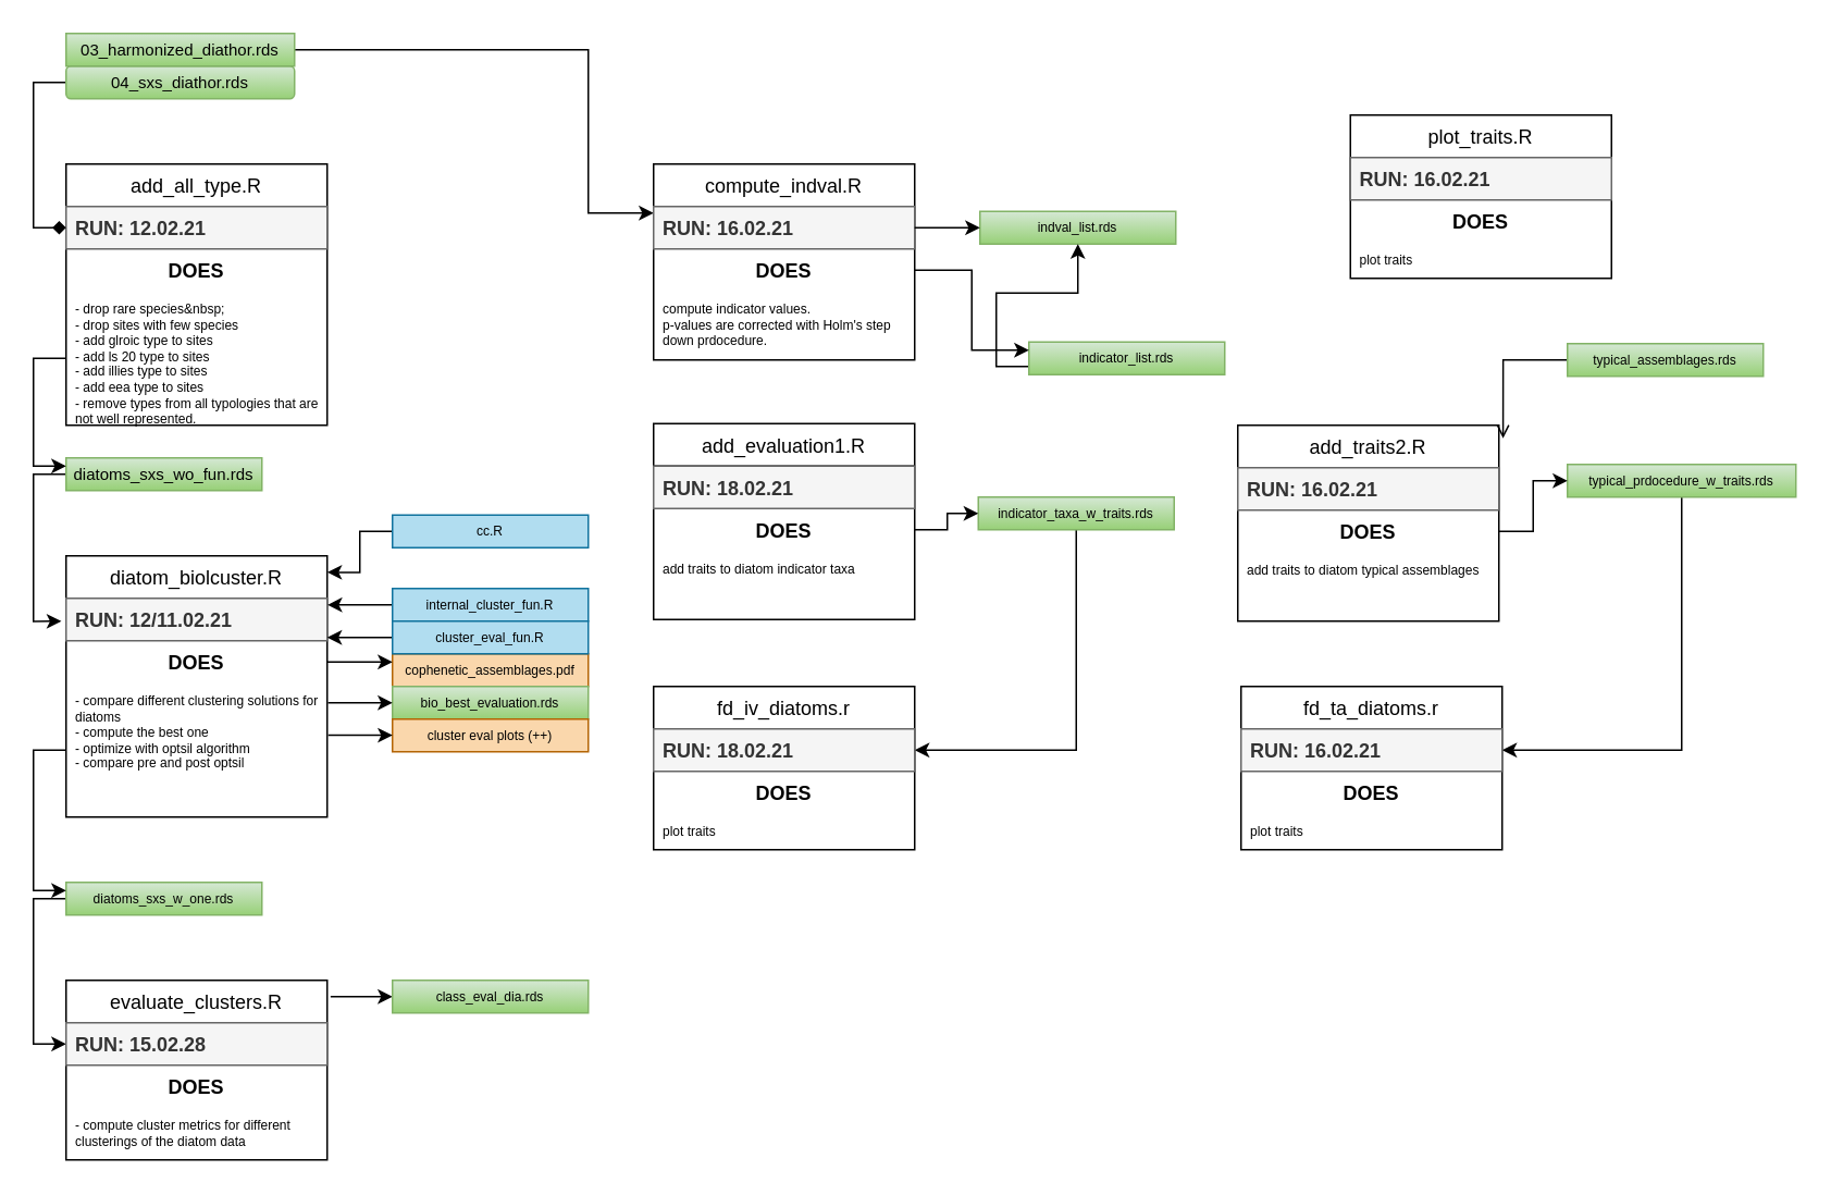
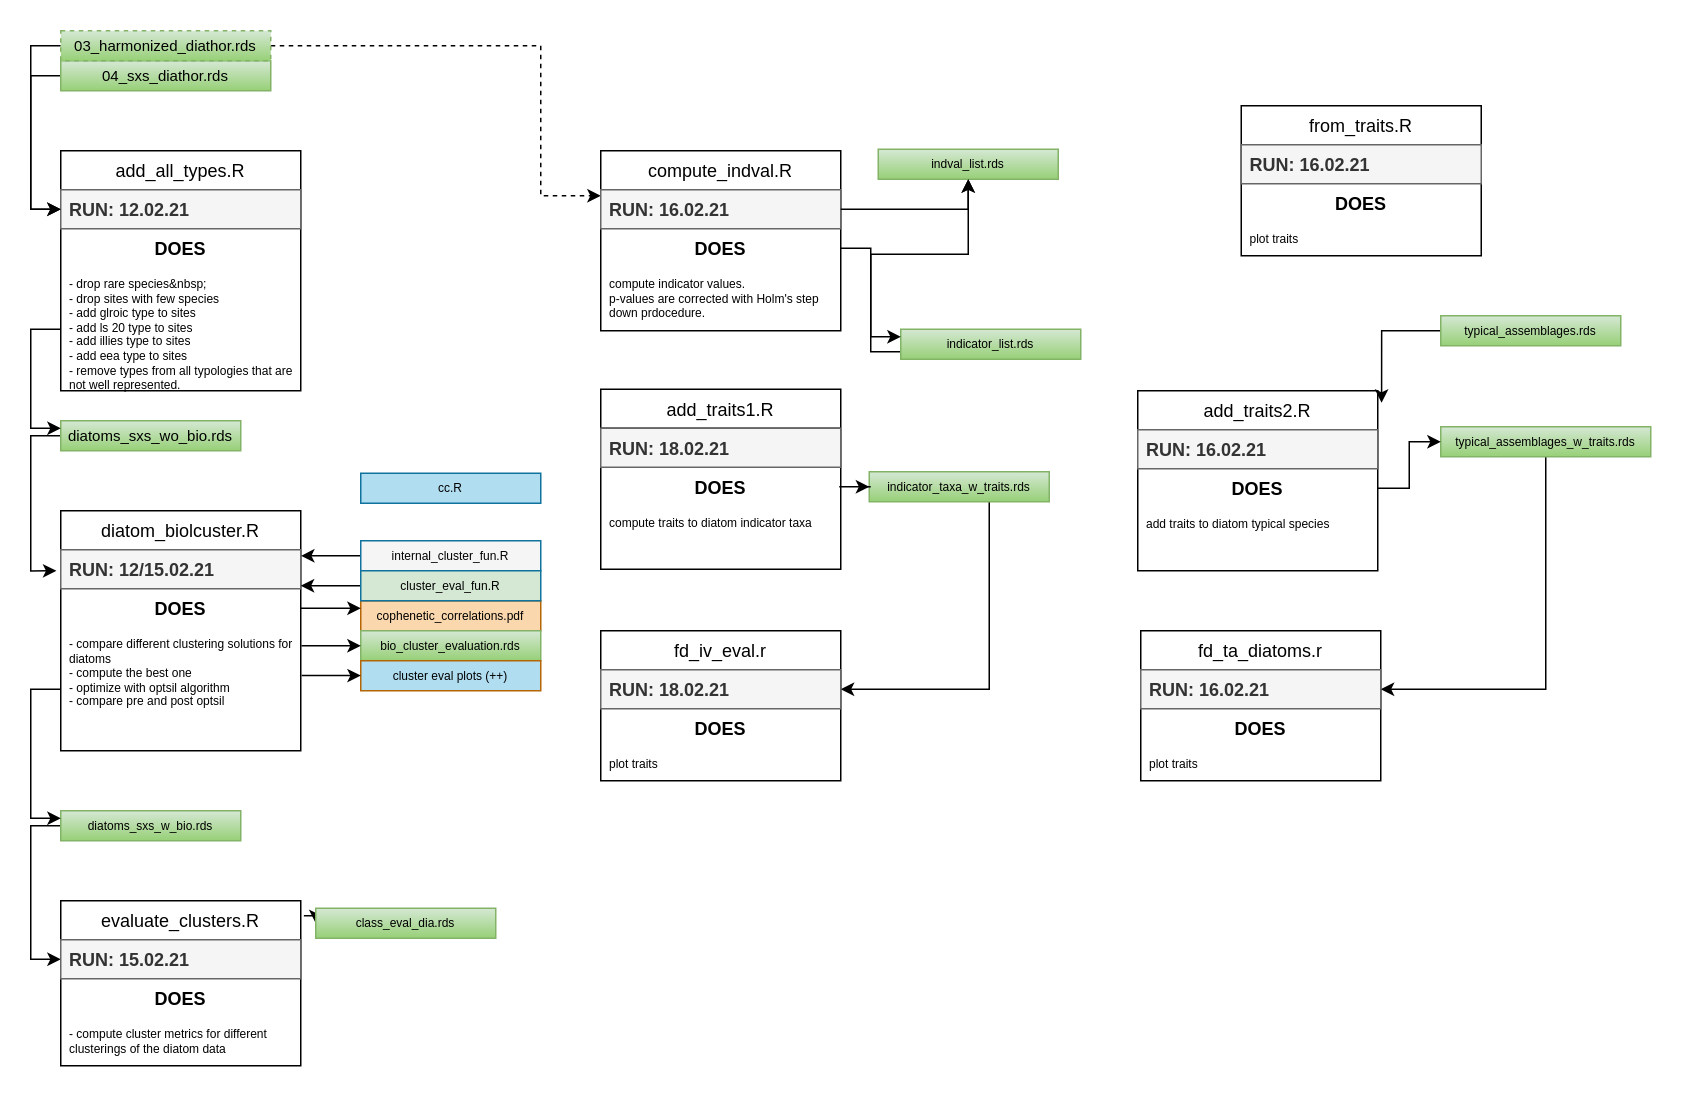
+ <mxCell id="8" style="edgeStyle=orthogonalEdgeStyle;rounded=0;orthogonalLoop=1;jettySize=auto;html=1;entryX=0;entryY=0.5;entryDx=0;entryDy=0;fontSize=8;" parent="1" source="10" target="3" edge="1"><mxGeometry relative="1" as="geometry"><Array as="points"><mxPoint x="20" y="30" /><mxPoint x="20" y="139" /></Array></mxGeometry></mxCell>
- <mxCell id="10" value="&lt;font style=&quot;font-size: 10px&quot;&gt;03_harmonized_diathor.rds&lt;/font&gt;" style="rounded=0;whiteSpace=wrap;html=1;glass=0;align=center;gradientColor=#97d077;fillColor=#d5e8d4;strokeColor=#82b366;" parent="1" vertex="1"><mxGeometry x="40" y="20" width="140" height="20" as="geometry" /></mxCell>
+ <mxCell id="10" value="&lt;font style=&quot;font-size: 10px&quot;&gt;03_harmonized_diathor.rds&lt;/font&gt;" style="rounded=0;whiteSpace=wrap;html=1;glass=0;align=center;gradientColor=#97d077;fillColor=#d5e8d4;strokeColor=#82b366;dashed=1;" parent="1" vertex="1"><mxGeometry x="40" y="20" width="140" height="20" as="geometry" /></mxCell>
- <mxCell id="9" style="edgeStyle=orthogonalEdgeStyle;rounded=0;orthogonalLoop=1;jettySize=auto;html=1;entryX=0;entryY=0.25;entryDx=0;entryDy=0;" parent="1" source="10" target="39" edge="1"><mxGeometry relative="1" as="geometry"><Array as="points"><mxPoint x="360" y="30" /><mxPoint x="360" y="130" /></Array></mxGeometry></mxCell>
+ <mxCell id="9" style="edgeStyle=orthogonalEdgeStyle;rounded=0;orthogonalLoop=1;jettySize=auto;html=1;entryX=0;entryY=0.25;entryDx=0;entryDy=0;dashed=1;" parent="1" source="10" target="39" edge="1"><mxGeometry relative="1" as="geometry"><Array as="points"><mxPoint x="360" y="30" /><mxPoint x="360" y="130" /></Array></mxGeometry></mxCell>
- <mxCell id="6" style="edgeStyle=orthogonalEdgeStyle;rounded=0;orthogonalLoop=1;jettySize=auto;html=1;entryX=0;entryY=0.5;entryDx=0;entryDy=0;fontSize=8;endArrow=diamond;" parent="1" source="7" target="3" edge="1"><mxGeometry relative="1" as="geometry"><Array as="points"><mxPoint x="20" y="50" /><mxPoint x="20" y="139" /></Array></mxGeometry></mxCell>
+ <mxCell id="6" style="edgeStyle=orthogonalEdgeStyle;rounded=0;orthogonalLoop=1;jettySize=auto;html=1;entryX=0;entryY=0.5;entryDx=0;entryDy=0;fontSize=8;" parent="1" source="7" target="3" edge="1"><mxGeometry relative="1" as="geometry"><Array as="points"><mxPoint x="20" y="50" /><mxPoint x="20" y="139" /></Array></mxGeometry></mxCell>
- <mxCell id="7" value="&lt;font style=&quot;font-size: 10px&quot;&gt;04_sxs_diathor.rds&lt;/font&gt;" style="whiteSpace=wrap;html=1;glass=0;align=center;gradientColor=#97d077;fillColor=#d5e8d4;strokeColor=#82b366;rounded=1;" parent="1" vertex="1"><mxGeometry x="40" y="40" width="140" height="20" as="geometry" /></mxCell>
+ <mxCell id="7" value="&lt;font style=&quot;font-size: 10px&quot;&gt;04_sxs_diathor.rds&lt;/font&gt;" style="rounded=0;whiteSpace=wrap;html=1;glass=0;align=center;gradientColor=#97d077;fillColor=#d5e8d4;strokeColor=#82b366;" parent="1" vertex="1"><mxGeometry x="40" y="40" width="140" height="20" as="geometry" /></mxCell>
- <mxCell id="63" value="plot_traits.R" style="swimlane;fontStyle=0;childLayout=stackLayout;horizontal=1;startSize=26;fillColor=none;horizontalStack=0;resizeParent=1;resizeParentMax=0;resizeLast=0;collapsible=1;marginBottom=0;" parent="1" vertex="1"><mxGeometry x="827" y="70" width="160" height="100" as="geometry"><mxRectangle x="40" y="240" width="120" height="26" as="alternateBounds" /></mxGeometry></mxCell>
+ <mxCell id="63" value="from_traits.R" style="swimlane;fontStyle=0;childLayout=stackLayout;horizontal=1;startSize=26;fillColor=none;horizontalStack=0;resizeParent=1;resizeParentMax=0;resizeLast=0;collapsible=1;marginBottom=0;" parent="1" vertex="1"><mxGeometry x="827" y="70" width="160" height="100" as="geometry"><mxRectangle x="40" y="240" width="120" height="26" as="alternateBounds" /></mxGeometry></mxCell>
- <mxCell id="2" value="add_all_type.R" style="swimlane;fontStyle=0;childLayout=stackLayout;horizontal=1;startSize=26;fillColor=none;horizontalStack=0;resizeParent=1;resizeParentMax=0;resizeLast=0;collapsible=1;marginBottom=0;" parent="1" vertex="1"><mxGeometry x="40" y="100" width="160" height="160" as="geometry"><mxRectangle x="40" y="240" width="120" height="26" as="alternateBounds" /></mxGeometry></mxCell>
+ <mxCell id="2" value="add_all_types.R" style="swimlane;fontStyle=0;childLayout=stackLayout;horizontal=1;startSize=26;fillColor=none;horizontalStack=0;resizeParent=1;resizeParentMax=0;resizeLast=0;collapsible=1;marginBottom=0;" parent="1" vertex="1"><mxGeometry x="40" y="100" width="160" height="160" as="geometry"><mxRectangle x="40" y="240" width="120" height="26" as="alternateBounds" /></mxGeometry></mxCell>
- <mxCell id="43" value="indval_list.rds" style="rounded=0;whiteSpace=wrap;html=1;glass=0;fontSize=8;align=center;fillColor=#d5e8d4;strokeColor=#82b366;gradientColor=#97d077;" parent="1" vertex="1"><mxGeometry x="600" y="129" width="120" height="20" as="geometry" /></mxCell>
+ <mxCell id="43" value="indval_list.rds" style="rounded=0;whiteSpace=wrap;html=1;glass=0;fontSize=8;align=center;fillColor=#d5e8d4;strokeColor=#82b366;gradientColor=#97d077;" parent="1" vertex="1"><mxGeometry x="585" y="99" width="120" height="20" as="geometry" /></mxCell>
- <mxCell id="46" value="indicator_list.rds" style="rounded=0;whiteSpace=wrap;html=1;glass=0;fontSize=8;align=center;fillColor=#d5e8d4;strokeColor=#82b366;gradientColor=#97d077;" parent="1" vertex="1"><mxGeometry x="630" y="209" width="120" height="20" as="geometry" /></mxCell>
+ <mxCell id="46" value="indicator_list.rds" style="rounded=0;whiteSpace=wrap;html=1;glass=0;fontSize=8;align=center;fillColor=#d5e8d4;strokeColor=#82b366;gradientColor=#97d077;" parent="1" vertex="1"><mxGeometry x="600" y="219" width="120" height="20" as="geometry" /></mxCell>
- <mxCell id="58" style="edgeStyle=orthogonalEdgeStyle;rounded=0;orthogonalLoop=1;jettySize=auto;html=1;entryX=1.016;entryY=0.067;entryDx=0;entryDy=0;entryPerimeter=0;endArrow=open;" parent="1" source="59" target="54" edge="1"><mxGeometry relative="1" as="geometry" /></mxCell>
+ <mxCell id="58" style="edgeStyle=orthogonalEdgeStyle;rounded=0;orthogonalLoop=1;jettySize=auto;html=1;entryX=1.016;entryY=0.067;entryDx=0;entryDy=0;entryPerimeter=0;" parent="1" source="59" target="54" edge="1"><mxGeometry relative="1" as="geometry" /></mxCell>
- <mxCell id="48" value="add_evaluation1.R" style="swimlane;fontStyle=0;childLayout=stackLayout;horizontal=1;startSize=26;fillColor=none;horizontalStack=0;resizeParent=1;resizeParentMax=0;resizeLast=0;collapsible=1;marginBottom=0;" parent="1" vertex="1"><mxGeometry x="400" y="259" width="160" height="120" as="geometry"><mxRectangle x="40" y="240" width="120" height="26" as="alternateBounds" /></mxGeometry></mxCell>
+ <mxCell id="48" value="add_traits1.R" style="swimlane;fontStyle=0;childLayout=stackLayout;horizontal=1;startSize=26;fillColor=none;horizontalStack=0;resizeParent=1;resizeParentMax=0;resizeLast=0;collapsible=1;marginBottom=0;" parent="1" vertex="1"><mxGeometry x="400" y="259" width="160" height="120" as="geometry"><mxRectangle x="40" y="240" width="120" height="26" as="alternateBounds" /></mxGeometry></mxCell>
- <mxCell id="12" value="&lt;font style=&quot;font-size: 10px&quot;&gt;diatoms_sxs_wo_fun.rds&lt;/font&gt;" style="rounded=0;whiteSpace=wrap;html=1;glass=0;align=center;gradientColor=#97d077;fillColor=#d5e8d4;strokeColor=#82b366;" parent="1" vertex="1"><mxGeometry x="40" y="280" width="120" height="20" as="geometry" /></mxCell>
+ <mxCell id="12" value="&lt;font style=&quot;font-size: 10px&quot;&gt;diatoms_sxs_wo_bio.rds&lt;/font&gt;" style="rounded=0;whiteSpace=wrap;html=1;glass=0;align=center;gradientColor=#97d077;fillColor=#d5e8d4;strokeColor=#82b366;" parent="1" vertex="1"><mxGeometry x="40" y="280" width="120" height="20" as="geometry" /></mxCell>
- <mxCell id="61" value="&lt;div style=&quot;text-align: left&quot;&gt;&lt;span style=&quot;white-space: nowrap&quot;&gt;typical_prdocedure_w_traits.rds&lt;/span&gt;&lt;/div&gt;" style="rounded=0;whiteSpace=wrap;html=1;glass=0;fontSize=8;align=center;fillColor=#d5e8d4;strokeColor=#82b366;gradientColor=#97d077;" parent="1" vertex="1"><mxGeometry x="960" y="284" width="140" height="20" as="geometry" /></mxCell>
+ <mxCell id="61" value="&lt;div style=&quot;text-align: left&quot;&gt;&lt;span style=&quot;white-space: nowrap&quot;&gt;typical_assemblages_w_traits.rds&lt;/span&gt;&lt;/div&gt;" style="rounded=0;whiteSpace=wrap;html=1;glass=0;fontSize=8;align=center;fillColor=#d5e8d4;strokeColor=#82b366;gradientColor=#97d077;" parent="1" vertex="1"><mxGeometry x="960" y="284" width="140" height="20" as="geometry" /></mxCell>
- <mxCell id="53" value="&lt;span style=&quot;font-size: 8px; text-align: left; white-space: nowrap;&quot;&gt;indicator_taxa_w_traits.rds&lt;/span&gt;" style="rounded=0;whiteSpace=wrap;html=1;glass=0;fontSize=8;align=center;fillColor=#d5e8d4;strokeColor=#82b366;gradientColor=#97d077;" parent="1" vertex="1"><mxGeometry x="599" y="304" width="120" height="20" as="geometry" /></mxCell>
+ <mxCell id="53" value="&lt;span style=&quot;font-size: 8px; text-align: left; white-space: nowrap;&quot;&gt;indicator_taxa_w_traits.rds&lt;/span&gt;" style="rounded=0;whiteSpace=wrap;html=1;glass=0;fontSize=8;align=center;fillColor=#d5e8d4;strokeColor=#82b366;gradientColor=#97d077;" parent="1" vertex="1"><mxGeometry x="579" y="314" width="120" height="20" as="geometry" /></mxCell>
- <mxCell id="18" style="edgeStyle=orthogonalEdgeStyle;rounded=0;orthogonalLoop=1;jettySize=auto;html=1;entryX=1;entryY=0.063;entryDx=0;entryDy=0;entryPerimeter=0;fontSize=8;" parent="1" source="19" target="13" edge="1"><mxGeometry relative="1" as="geometry" /></mxCell>
- <mxCell id="51" value="add traits to diatom indicator taxa " style="text;align=left;verticalAlign=top;spacingLeft=4;spacingRight=4;overflow=hidden;rotatable=0;points=[[0,0.5],[1,0.5]];portConstraint=eastwest;whiteSpace=wrap;fontSize=8;" parent="48" vertex="1"><mxGeometry y="78" width="160" height="42" as="geometry" /></mxCell>
+ <mxCell id="51" value="compute traits to diatom indicator taxa " style="text;align=left;verticalAlign=top;spacingLeft=4;spacingRight=4;overflow=hidden;rotatable=0;points=[[0,0.5],[1,0.5]];portConstraint=eastwest;whiteSpace=wrap;fontSize=8;" parent="48" vertex="1"><mxGeometry y="78" width="160" height="42" as="geometry" /></mxCell>
- <mxCell id="57" value="add traits to diatom typical assemblages " style="text;align=left;verticalAlign=top;spacingLeft=4;spacingRight=4;overflow=hidden;rotatable=0;points=[[0,0.5],[1,0.5]];portConstraint=eastwest;whiteSpace=wrap;fontSize=8;" parent="54" vertex="1"><mxGeometry y="78" width="160" height="42" as="geometry" /></mxCell>
+ <mxCell id="57" value="add traits to diatom typical species " style="text;align=left;verticalAlign=top;spacingLeft=4;spacingRight=4;overflow=hidden;rotatable=0;points=[[0,0.5],[1,0.5]];portConstraint=eastwest;whiteSpace=wrap;fontSize=8;" parent="54" vertex="1"><mxGeometry y="78" width="160" height="42" as="geometry" /></mxCell>
- <mxCell id="21" value="internal_cluster_fun.R" style="rounded=0;whiteSpace=wrap;html=1;glass=0;fontSize=8;align=center;fillColor=#b1ddf0;strokeColor=#10739e;" parent="1" vertex="1"><mxGeometry x="240" y="360" width="120" height="20" as="geometry" /></mxCell>
+ <mxCell id="21" value="internal_cluster_fun.R" style="rounded=0;whiteSpace=wrap;html=1;glass=0;fontSize=8;align=center;fillColor=#f5f5f5;strokeColor=#10739e;" parent="1" vertex="1"><mxGeometry x="240" y="360" width="120" height="20" as="geometry" /></mxCell>
- <mxCell id="14" value="RUN: 12/11.02.21&#10;" style="text;align=left;verticalAlign=top;spacingLeft=4;spacingRight=4;overflow=hidden;rotatable=0;points=[[0,0.5],[1,0.5]];portConstraint=eastwest;fontStyle=1;glass=0;fillColor=#f5f5f5;strokeColor=#666666;fontColor=#333333;" parent="13" vertex="1"><mxGeometry y="26" width="160" height="26" as="geometry" /></mxCell>
+ <mxCell id="14" value="RUN: 12/15.02.21&#10;" style="text;align=left;verticalAlign=top;spacingLeft=4;spacingRight=4;overflow=hidden;rotatable=0;points=[[0,0.5],[1,0.5]];portConstraint=eastwest;fontStyle=1;glass=0;fillColor=#f5f5f5;strokeColor=#666666;fontColor=#333333;" parent="13" vertex="1"><mxGeometry y="26" width="160" height="26" as="geometry" /></mxCell>
- <mxCell id="23" value="cluster_eval_fun.R" style="rounded=0;whiteSpace=wrap;html=1;glass=0;fontSize=8;align=center;fillColor=#b1ddf0;strokeColor=#10739e;" parent="1" vertex="1"><mxGeometry x="240" y="380" width="120" height="20" as="geometry" /></mxCell>
+ <mxCell id="23" value="cluster_eval_fun.R" style="rounded=0;whiteSpace=wrap;html=1;glass=0;fontSize=8;align=center;fillColor=#d5e8d4;strokeColor=#10739e;" parent="1" vertex="1"><mxGeometry x="240" y="380" width="120" height="20" as="geometry" /></mxCell>
- <mxCell id="17" value="cophenetic_assemblages.pdf" style="rounded=0;whiteSpace=wrap;html=1;glass=0;fontSize=8;align=center;fillColor=#fad7ac;strokeColor=#b46504;" parent="1" vertex="1"><mxGeometry x="240" y="400" width="120" height="20" as="geometry" /></mxCell>
+ <mxCell id="17" value="cophenetic_correlations.pdf" style="rounded=0;whiteSpace=wrap;html=1;glass=0;fontSize=8;align=center;fillColor=#fad7ac;strokeColor=#b46504;" parent="1" vertex="1"><mxGeometry x="240" y="400" width="120" height="20" as="geometry" /></mxCell>
- <mxCell id="26" value="bio_best_evaluation.rds" style="rounded=0;whiteSpace=wrap;html=1;glass=0;fontSize=8;align=center;fillColor=#d5e8d4;strokeColor=#82b366;gradientColor=#97d077;" parent="1" vertex="1"><mxGeometry x="240" y="420" width="120" height="20" as="geometry" /></mxCell>
+ <mxCell id="26" value="bio_cluster_evaluation.rds" style="rounded=0;whiteSpace=wrap;html=1;glass=0;fontSize=8;align=center;fillColor=#d5e8d4;strokeColor=#82b366;gradientColor=#97d077;" parent="1" vertex="1"><mxGeometry x="240" y="420" width="120" height="20" as="geometry" /></mxCell>
- <mxCell id="72" value="fd_iv_diatoms.r" style="swimlane;fontStyle=0;childLayout=stackLayout;horizontal=1;startSize=26;fillColor=none;horizontalStack=0;resizeParent=1;resizeParentMax=0;resizeLast=0;collapsible=1;marginBottom=0;" vertex="1" parent="1"><mxGeometry x="400" y="420" width="160" height="100" as="geometry"><mxRectangle x="40" y="240" width="120" height="26" as="alternateBounds" /></mxGeometry></mxCell>
+ <mxCell id="72" value="fd_iv_eval.r" style="swimlane;fontStyle=0;childLayout=stackLayout;horizontal=1;startSize=26;fillColor=none;horizontalStack=0;resizeParent=1;resizeParentMax=0;resizeLast=0;collapsible=1;marginBottom=0;" vertex="1" parent="1"><mxGeometry x="400" y="420" width="160" height="100" as="geometry"><mxRectangle x="40" y="240" width="120" height="26" as="alternateBounds" /></mxGeometry></mxCell>
- <mxCell id="28" value="cluster eval plots (++)" style="rounded=0;whiteSpace=wrap;html=1;glass=0;fontSize=8;align=center;fillColor=#fad7ac;strokeColor=#b46504;" parent="1" vertex="1"><mxGeometry x="240" y="440" width="120" height="20" as="geometry" /></mxCell>
+ <mxCell id="28" value="cluster eval plots (++)" style="rounded=0;whiteSpace=wrap;html=1;glass=0;fontSize=8;align=center;fillColor=#b1ddf0;strokeColor=#b46504;" parent="1" vertex="1"><mxGeometry x="240" y="440" width="120" height="20" as="geometry" /></mxCell>
- <mxCell id="31" value="diatoms_sxs_w_one.rds" style="rounded=0;whiteSpace=wrap;html=1;glass=0;fontSize=8;align=center;fillColor=#d5e8d4;strokeColor=#82b366;gradientColor=#97d077;" parent="1" vertex="1"><mxGeometry x="40" y="540" width="120" height="20" as="geometry" /></mxCell>
+ <mxCell id="31" value="diatoms_sxs_w_bio.rds" style="rounded=0;whiteSpace=wrap;html=1;glass=0;fontSize=8;align=center;fillColor=#d5e8d4;strokeColor=#82b366;gradientColor=#97d077;" parent="1" vertex="1"><mxGeometry x="40" y="540" width="120" height="20" as="geometry" /></mxCell>
- <mxCell id="38" value="class_eval_dia.rds" style="rounded=0;whiteSpace=wrap;html=1;glass=0;fontSize=8;align=center;fillColor=#d5e8d4;strokeColor=#82b366;gradientColor=#97d077;" parent="1" vertex="1"><mxGeometry x="240" y="600" width="120" height="20" as="geometry" /></mxCell>
+ <mxCell id="38" value="class_eval_dia.rds" style="rounded=0;whiteSpace=wrap;html=1;glass=0;fontSize=8;align=center;fillColor=#d5e8d4;strokeColor=#82b366;gradientColor=#97d077;" parent="1" vertex="1"><mxGeometry x="210" y="605" width="120" height="20" as="geometry" /></mxCell>
- <mxCell id="34" value="RUN: 15.02.28&#10;" style="text;align=left;verticalAlign=top;spacingLeft=4;spacingRight=4;overflow=hidden;rotatable=0;points=[[0,0.5],[1,0.5]];portConstraint=eastwest;fontStyle=1;glass=0;fillColor=#f5f5f5;strokeColor=#666666;fontColor=#333333;" parent="33" vertex="1"><mxGeometry y="26" width="160" height="26" as="geometry" /></mxCell>
+ <mxCell id="34" value="RUN: 15.02.21&#10;" style="text;align=left;verticalAlign=top;spacingLeft=4;spacingRight=4;overflow=hidden;rotatable=0;points=[[0,0.5],[1,0.5]];portConstraint=eastwest;fontStyle=1;glass=0;fillColor=#f5f5f5;strokeColor=#666666;fontColor=#333333;" parent="33" vertex="1"><mxGeometry y="26" width="160" height="26" as="geometry" /></mxCell>
